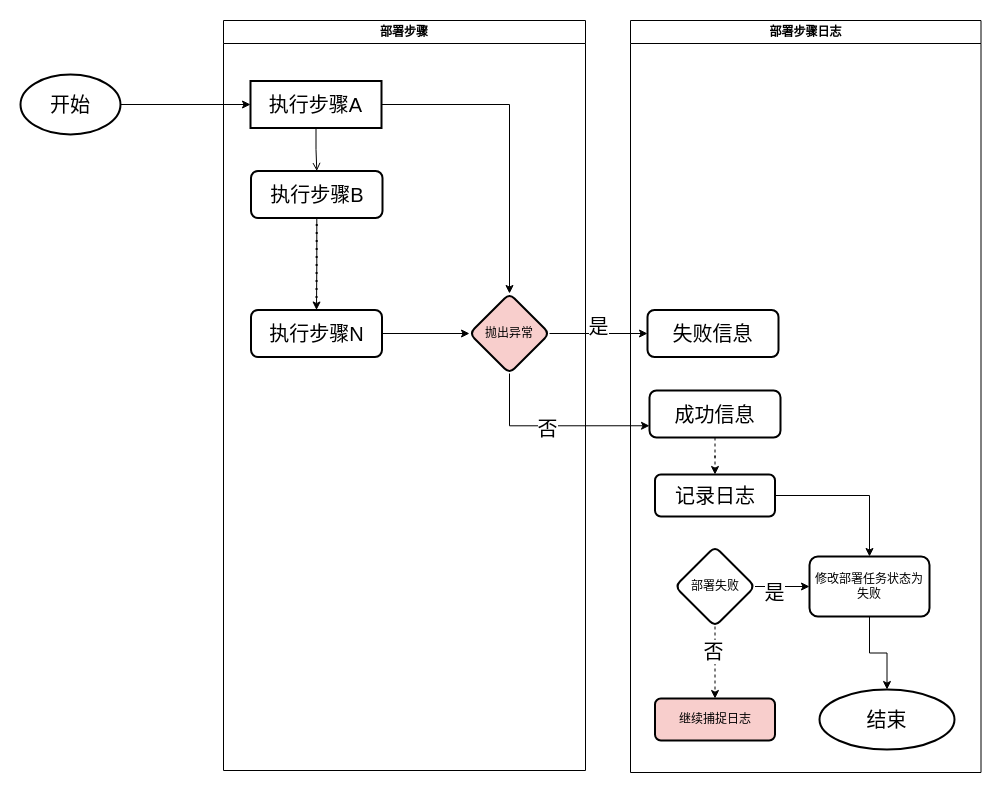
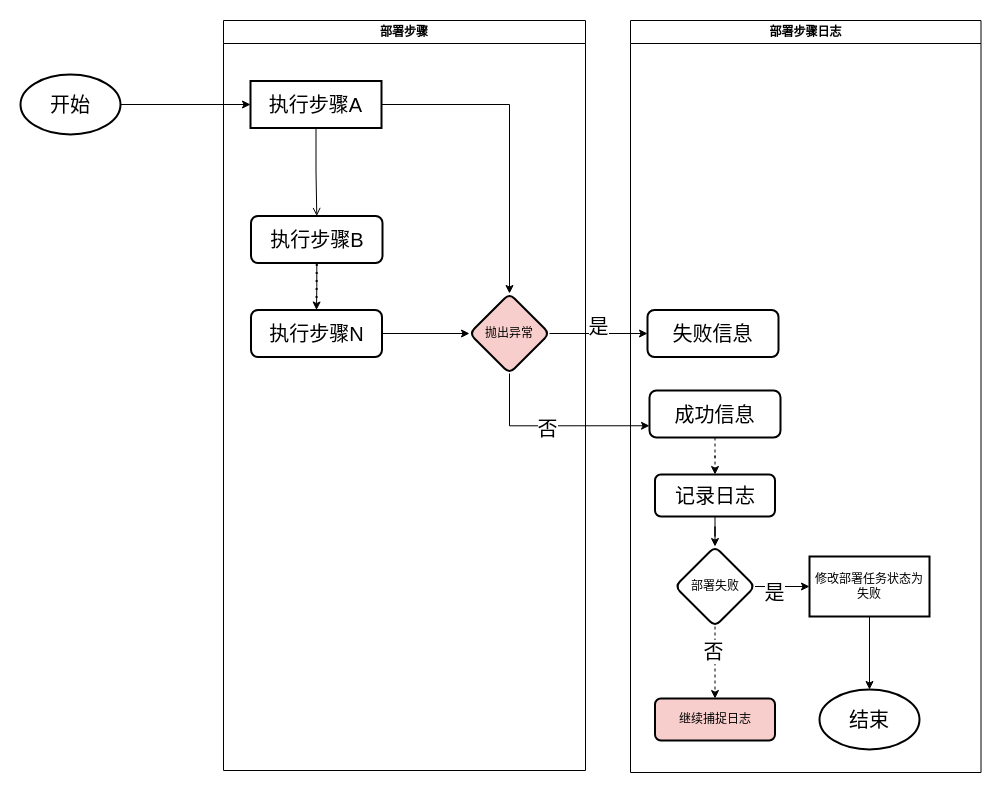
- <mxCell id="9" value="&lt;font style=&quot;font-size: 20px;&quot;&gt;执行步骤B&lt;/font&gt;" style="rounded=1;whiteSpace=wrap;html=1;absoluteArcSize=1;arcSize=14;strokeWidth=2;" vertex="1" parent="2"><mxGeometry x="27.5" y="150.5" width="131.5" height="47" as="geometry" /></mxCell>
+ <mxCell id="9" value="&lt;font style=&quot;font-size: 20px;&quot;&gt;执行步骤B&lt;/font&gt;" style="rounded=1;whiteSpace=wrap;html=1;absoluteArcSize=1;arcSize=14;strokeWidth=2;" vertex="1" parent="2"><mxGeometry x="27.5" y="195.5" width="131.5" height="47" as="geometry" /></mxCell>
- <mxCell id="18" value="" style="edgeStyle=orthogonalEdgeStyle;rounded=0;orthogonalLoop=1;jettySize=auto;html=1;" edge="1" parent="14" source="19" target="26"><mxGeometry relative="1" as="geometry" /></mxCell>
+ <mxCell id="18" value="" style="edgeStyle=orthogonalEdgeStyle;rounded=0;orthogonalLoop=1;jettySize=auto;html=1;" edge="1" parent="14" source="19" target="23"><mxGeometry relative="1" as="geometry" /></mxCell>
- <mxCell id="26" value="修改部署任务状态为失败" style="whiteSpace=wrap;html=1;rounded=1;arcSize=14;strokeWidth=2;" vertex="1" parent="14"><mxGeometry x="179" y="536" width="120" height="60" as="geometry" /></mxCell>
+ <mxCell id="26" value="修改部署任务状态为失败" style="whiteSpace=wrap;html=1;arcSize=14;strokeWidth=2;rounded=0;" vertex="1" parent="14"><mxGeometry x="179" y="536" width="120" height="60" as="geometry" /></mxCell>
- <mxCell id="24" value="&lt;span style=&quot;font-size: 20px;&quot;&gt;结束&lt;/span&gt;" style="strokeWidth=2;html=1;shape=mxgraph.flowchart.start_1;whiteSpace=wrap;" vertex="1" parent="14"><mxGeometry x="189" y="669" width="135" height="60" as="geometry" /></mxCell>
+ <mxCell id="24" value="&lt;span style=&quot;font-size: 20px;&quot;&gt;结束&lt;/span&gt;" style="strokeWidth=2;html=1;shape=mxgraph.flowchart.start_1;whiteSpace=wrap;" vertex="1" parent="14"><mxGeometry x="189" y="669" width="100" height="60" as="geometry" /></mxCell>
